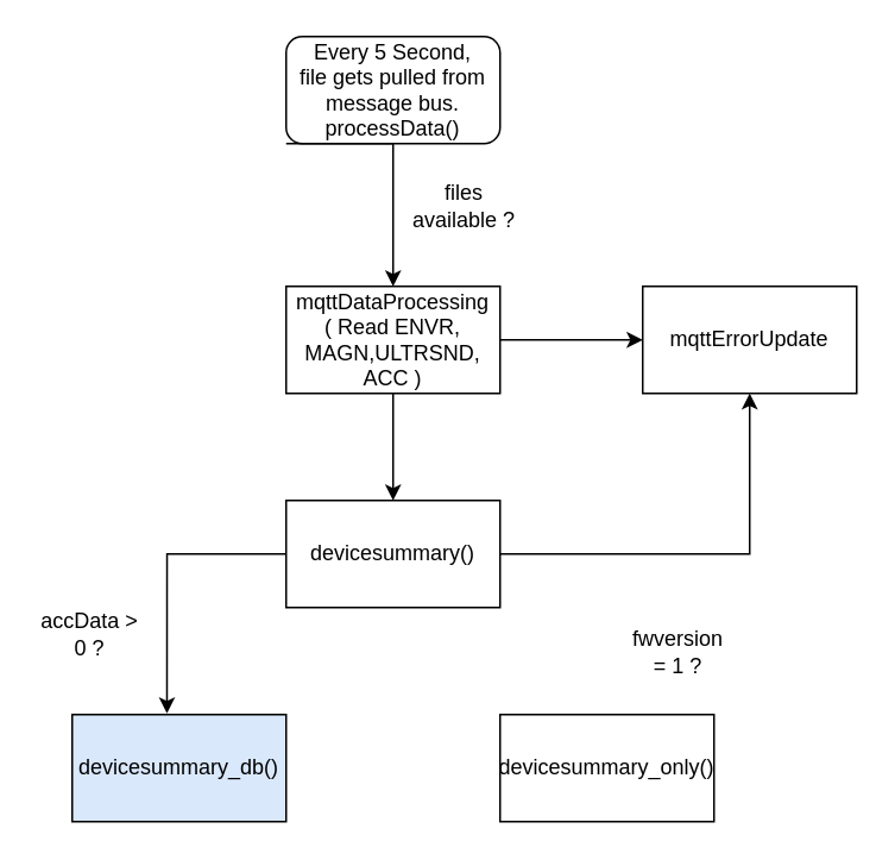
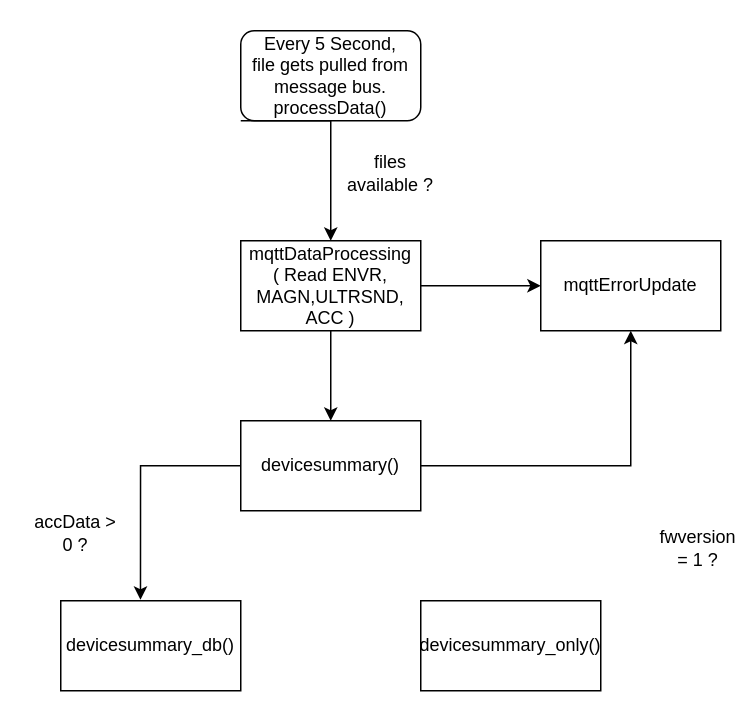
- <mxCell id="14" value="fwversion = 1 ?" style="text;html=1;strokeColor=none;fillColor=none;align=center;verticalAlign=middle;whiteSpace=wrap;rounded=0;imageWidth=30;" vertex="1" parent="1"><mxGeometry x="350" y="350" width="60" height="30" as="geometry" /></mxCell>
+ <mxCell id="14" value="fwversion = 1 ?" style="text;html=1;strokeColor=none;fillColor=none;align=center;verticalAlign=middle;whiteSpace=wrap;rounded=0;imageWidth=30;" vertex="1" parent="1"><mxGeometry x="435" y="350" width="60" height="30" as="geometry" /></mxCell>
- <mxCell id="12" value="devicesummary_db()" style="rounded=0;whiteSpace=wrap;html=1;fillColor=#dae8fc;" vertex="1" parent="1"><mxGeometry x="40" y="400" width="120" height="60" as="geometry" /></mxCell>
+ <mxCell id="12" value="devicesummary_db()" style="rounded=0;whiteSpace=wrap;html=1;" vertex="1" parent="1"><mxGeometry x="40" y="400" width="120" height="60" as="geometry" /></mxCell>
